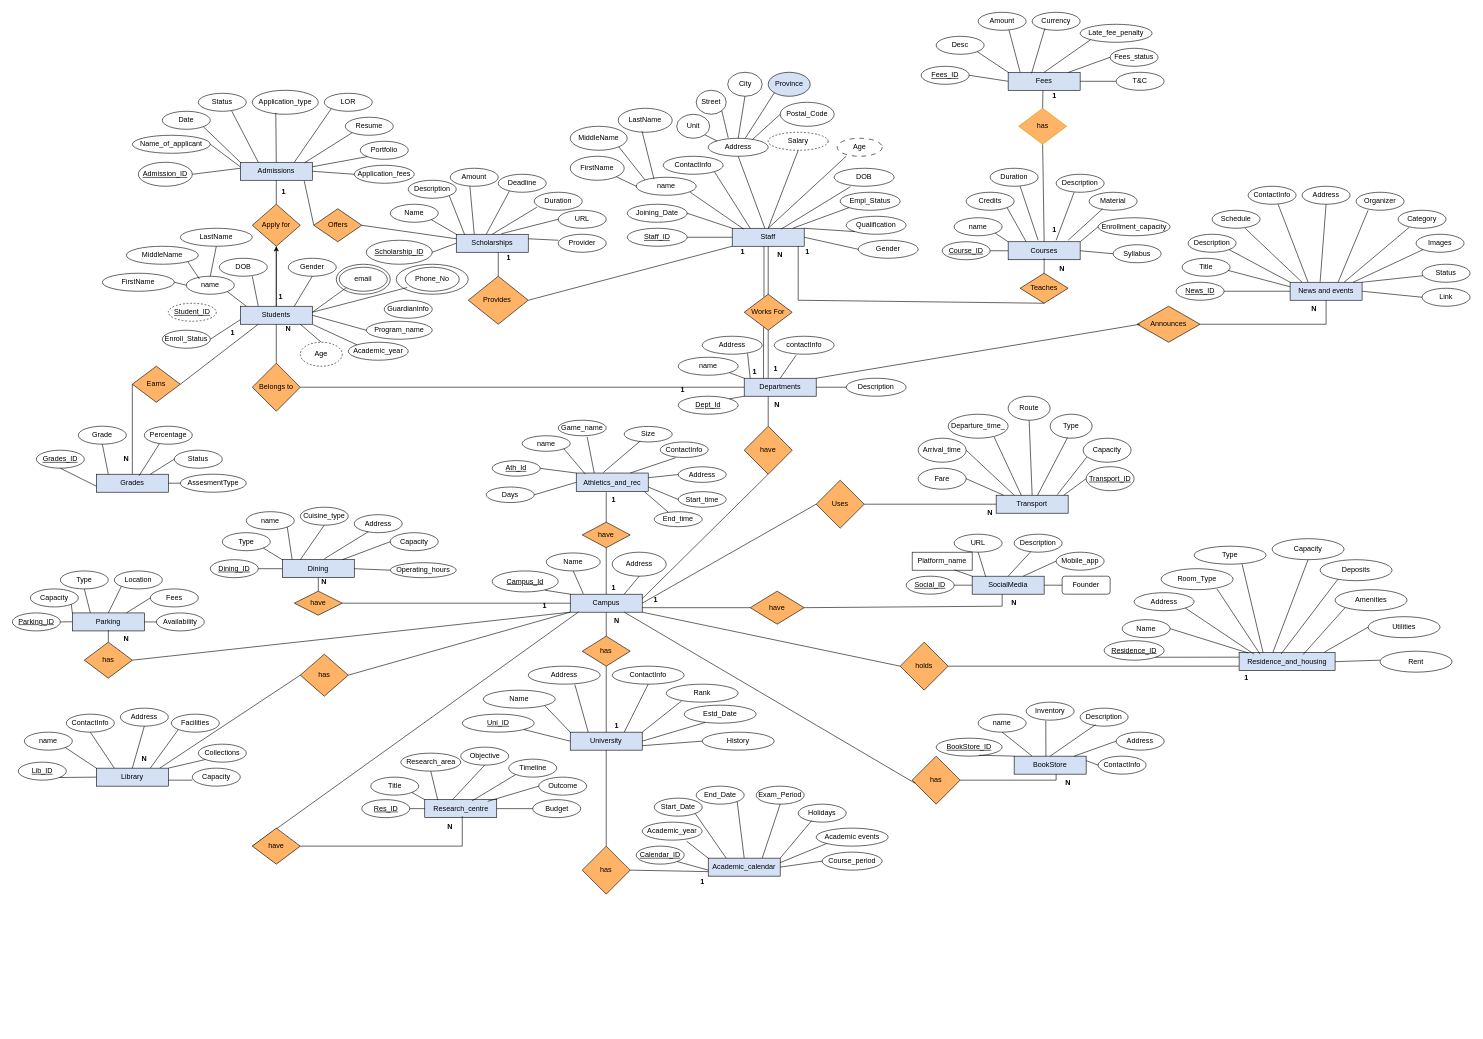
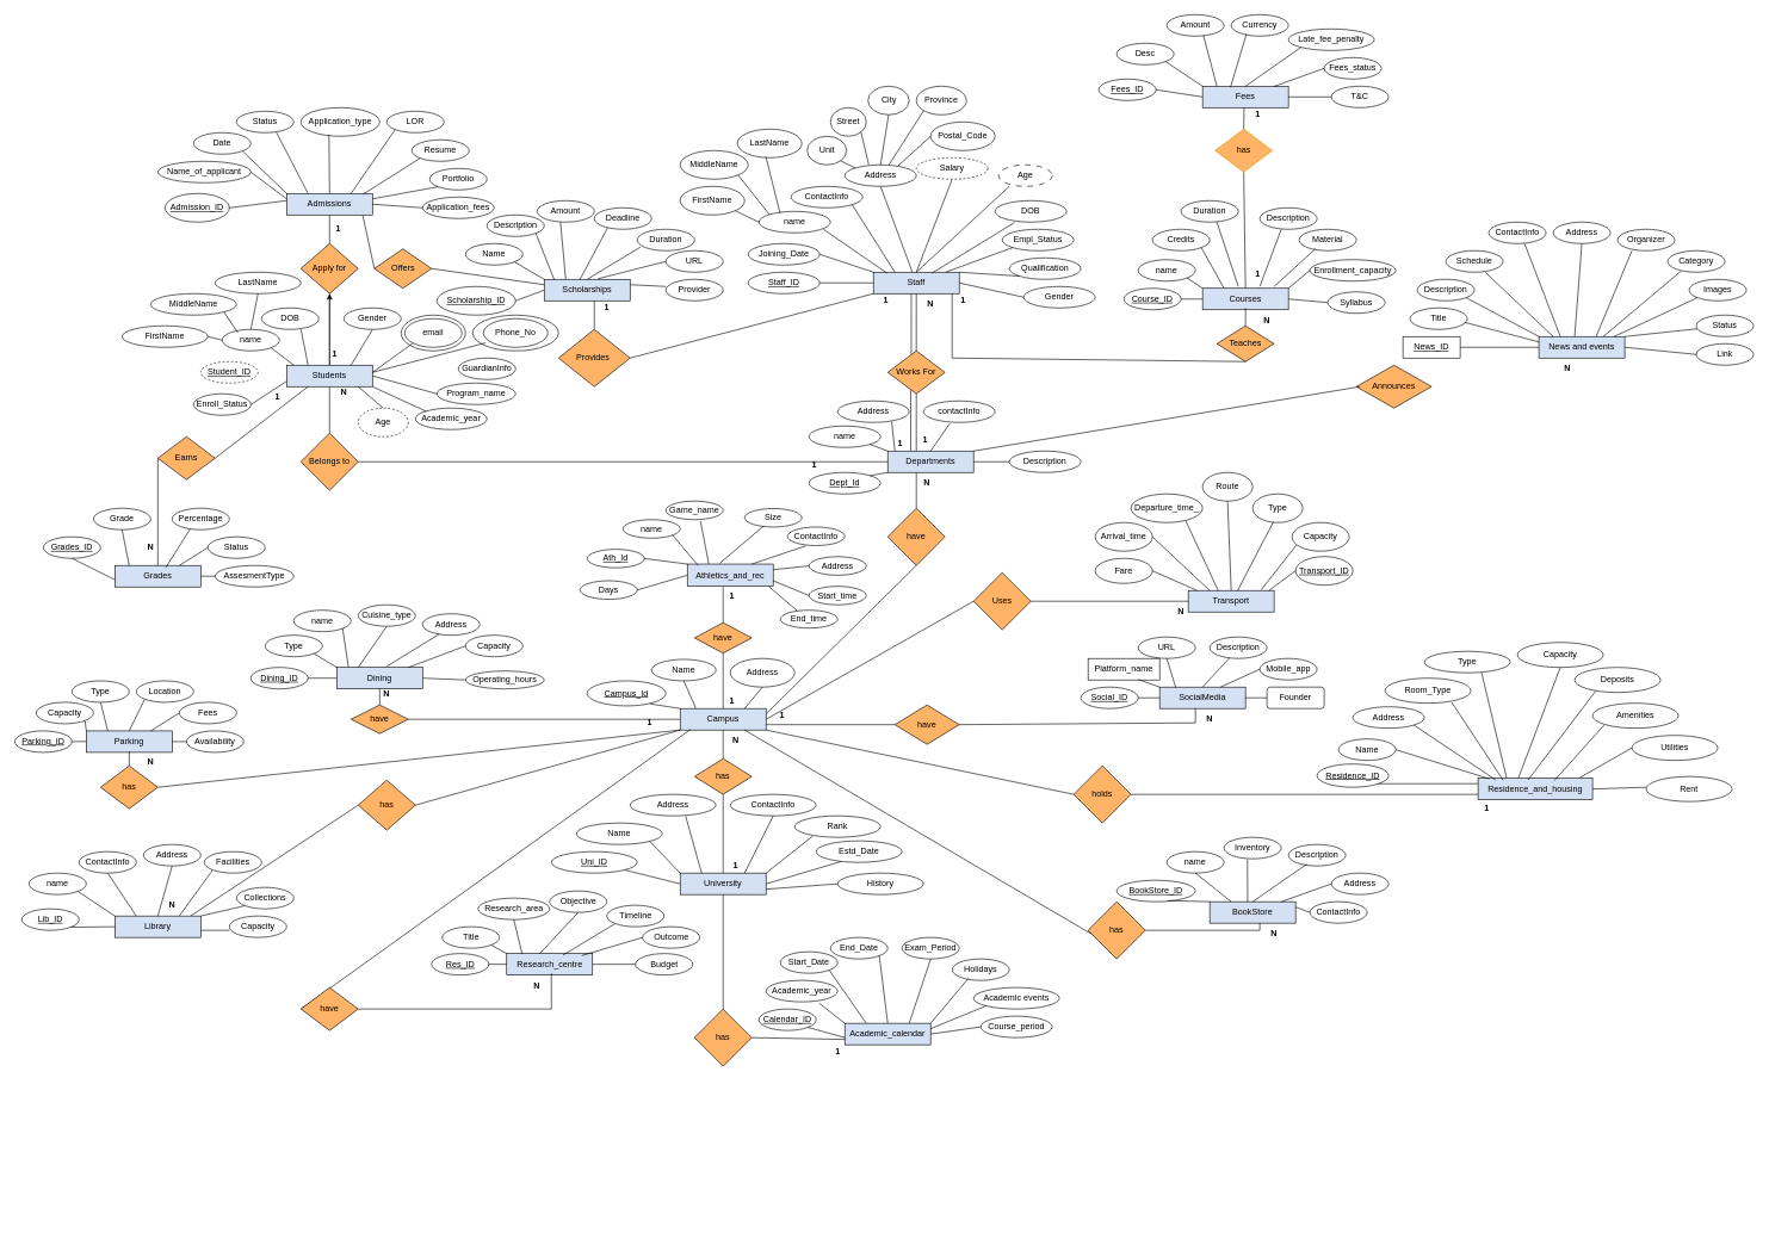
- <mxCell id="471" value="Province" style="ellipse;whiteSpace=wrap;html=1;fillColor=#d4e1f5;" vertex="1" parent="1"><mxGeometry x="1280" y="120" width="70" height="40" as="geometry" /></mxCell>
+ <mxCell id="471" value="Province" style="ellipse;whiteSpace=wrap;html=1;" vertex="1" parent="1"><mxGeometry x="1280" y="120" width="70" height="40" as="geometry" /></mxCell>
- <mxCell id="273" value="&lt;u&gt;News_ID&lt;/u&gt;" style="ellipse;whiteSpace=wrap;html=1;" vertex="1" parent="267"><mxGeometry y="160" width="80" height="30" as="geometry" /></mxCell>
+ <mxCell id="273" value="&lt;u&gt;News_ID&lt;/u&gt;" style="whiteSpace=wrap;html=1;rounded=0;" vertex="1" parent="267"><mxGeometry y="160" width="80" height="30" as="geometry" /></mxCell>
- <mxCell id="288" value="" style="endArrow=none;html=1;rounded=0;exitX=1;exitY=0.5;exitDx=0;exitDy=0;entryX=0.5;entryY=1;entryDx=0;entryDy=0;" edge="1" parent="1" source="286" target="268"><mxGeometry width="50" height="50" relative="1" as="geometry"><mxPoint x="2010" y="480" as="sourcePoint" /><mxPoint x="2060" y="430" as="targetPoint" /><Array as="points"><mxPoint x="2210" y="540" /></Array></mxGeometry></mxCell>
